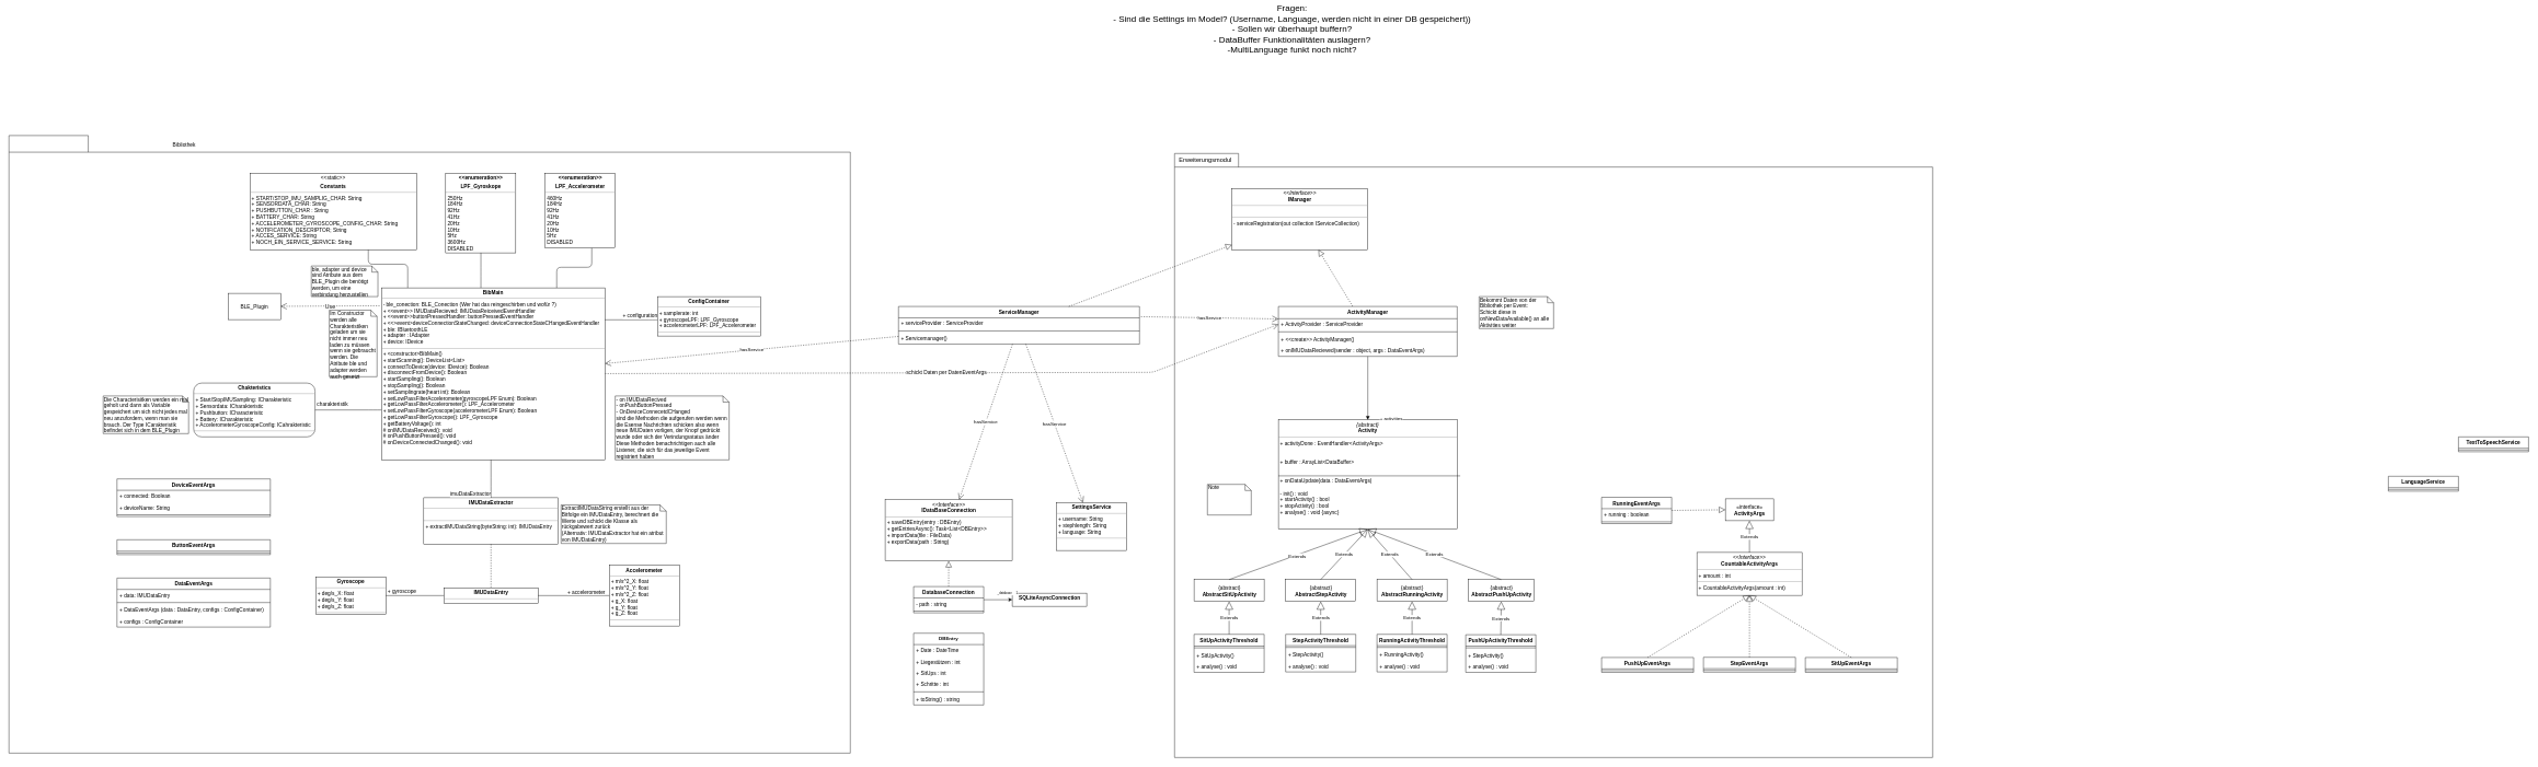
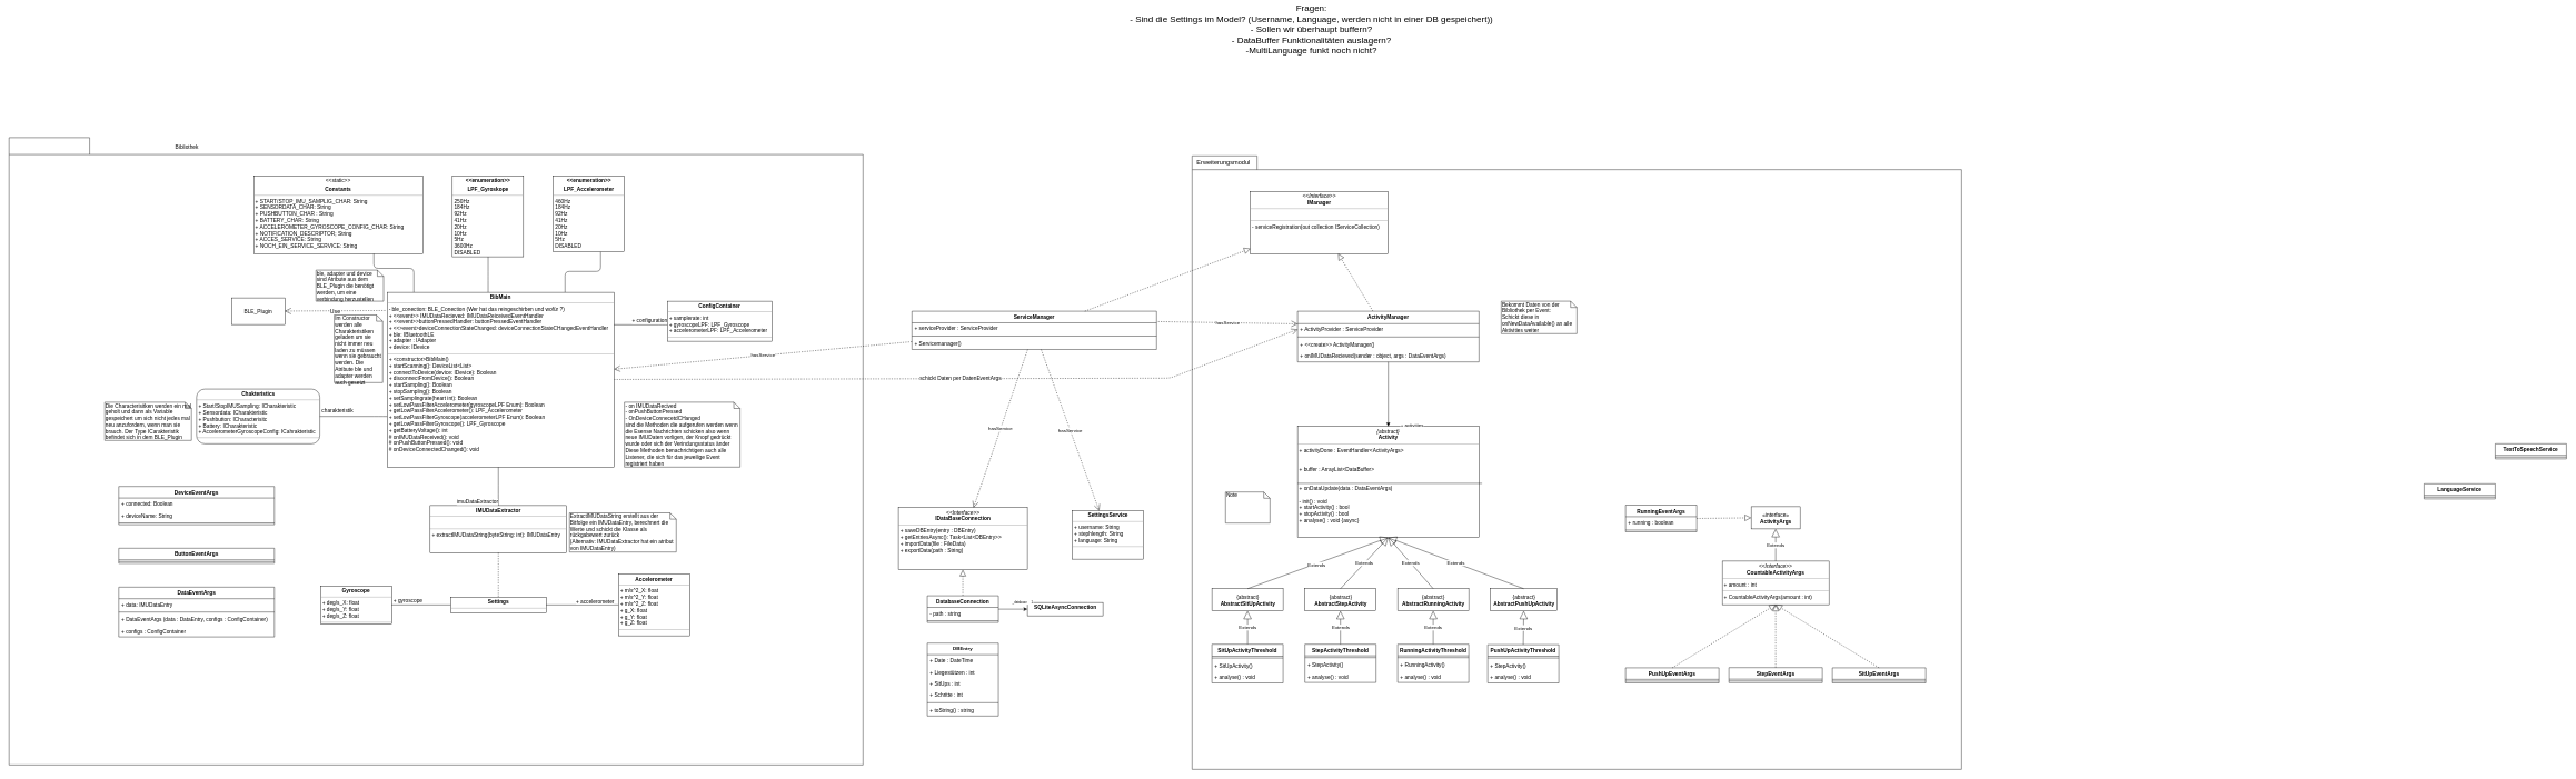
- <mxCell id="79" value="&lt;p style=&quot;margin: 0px ; margin-top: 4px ; text-align: center&quot;&gt;&lt;b&gt;IMUDataEntry&lt;/b&gt;&lt;/p&gt;&lt;hr size=&quot;1&quot;&gt;&lt;p style=&quot;margin: 0px ; margin-left: 4px&quot;&gt;&lt;br&gt;&lt;/p&gt;&lt;br&gt;&lt;hr size=&quot;1&quot;&gt;&lt;p style=&quot;margin: 0px ; margin-left: 4px&quot;&gt;&lt;br&gt;&lt;/p&gt;" style="verticalAlign=top;align=left;overflow=fill;fontSize=12;fontFamily=Helvetica;html=1;rounded=0;shadow=0;comic=0;labelBackgroundColor=none;strokeWidth=1" parent="1" vertex="1"><mxGeometry x="1012.5" y="1342.5" width="215" height="35" as="geometry" /></mxCell>
+ <mxCell id="79" value="&lt;p style=&quot;margin: 0px ; margin-top: 4px ; text-align: center&quot;&gt;&lt;b&gt;Settings&lt;/b&gt;&lt;/p&gt;&lt;hr size=&quot;1&quot;&gt;&lt;p style=&quot;margin: 0px ; margin-left: 4px&quot;&gt;&lt;br&gt;&lt;/p&gt;&lt;br&gt;&lt;hr size=&quot;1&quot;&gt;&lt;p style=&quot;margin: 0px ; margin-left: 4px&quot;&gt;&lt;br&gt;&lt;/p&gt;" style="verticalAlign=top;align=left;overflow=fill;fontSize=12;fontFamily=Helvetica;html=1;rounded=0;shadow=0;comic=0;labelBackgroundColor=none;strokeWidth=1" parent="1" vertex="1"><mxGeometry x="1012.5" y="1342.5" width="215" height="35" as="geometry" /></mxCell>
